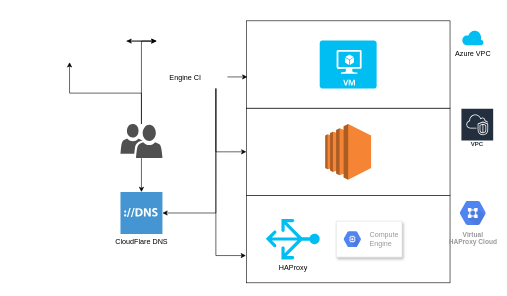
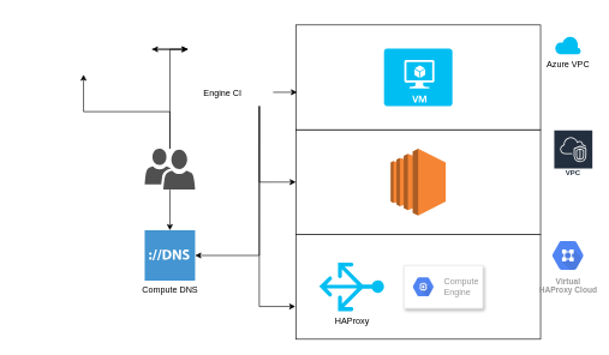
- <mxCell id="17" value="CloudFlare DNS" style="shadow=0;dashed=0;html=1;strokeColor=none;fillColor=#4495D1;labelPosition=center;verticalLabelPosition=bottom;verticalAlign=top;align=center;outlineConnect=0;shape=mxgraph.veeam.dns;" parent="1" vertex="1"><mxGeometry x="200" y="320" width="70" height="70" as="geometry" /></mxCell>
+ <mxCell id="17" value="Compute DNS" style="shadow=0;dashed=0;html=1;strokeColor=none;fillColor=#4495D1;labelPosition=center;verticalLabelPosition=bottom;verticalAlign=top;align=center;outlineConnect=0;shape=mxgraph.veeam.dns;" parent="1" vertex="1"><mxGeometry x="200" y="320" width="70" height="70" as="geometry" /></mxCell>
